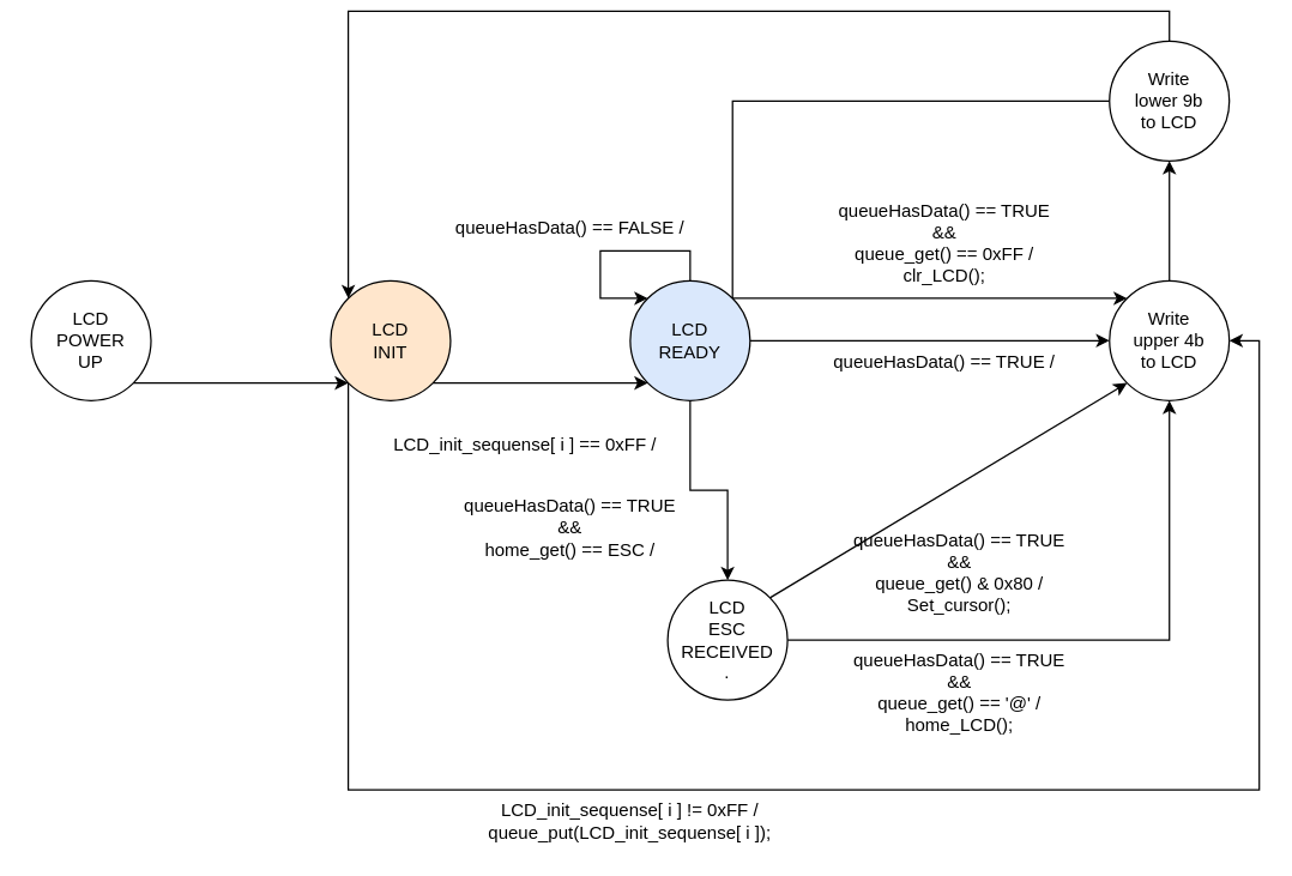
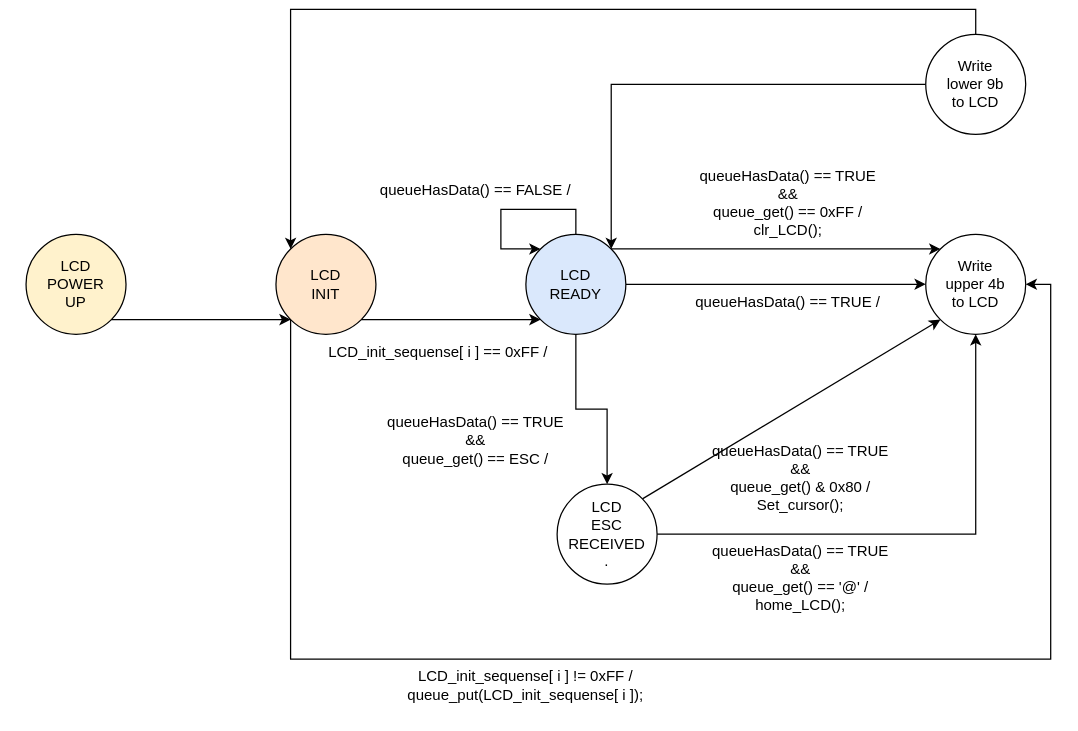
- <mxCell id="19" style="edgeStyle=orthogonalEdgeStyle;rounded=0;orthogonalLoop=1;jettySize=auto;html=1;exitX=0.5;exitY=0;exitDx=0;exitDy=0;entryX=0.5;entryY=1;entryDx=0;entryDy=0;" edge="1" parent="1" source="20" target="23"><mxGeometry relative="1" as="geometry" /></mxCell>
- <mxCell id="21" style="rounded=0;orthogonalLoop=1;jettySize=auto;html=1;exitX=0;exitY=0.5;exitDx=0;exitDy=0;entryX=1;entryY=0;entryDx=0;entryDy=0;edgeStyle=orthogonalEdgeStyle;endArrow=none;" edge="1" parent="1" source="23" target="5"><mxGeometry relative="1" as="geometry"><mxPoint x="510" y="150" as="targetPoint" /></mxGeometry></mxCell>
+ <mxCell id="21" style="rounded=0;orthogonalLoop=1;jettySize=auto;html=1;exitX=0;exitY=0.5;exitDx=0;exitDy=0;entryX=1;entryY=0;entryDx=0;entryDy=0;edgeStyle=orthogonalEdgeStyle;" edge="1" parent="1" source="23" target="5"><mxGeometry relative="1" as="geometry"><mxPoint x="510" y="150" as="targetPoint" /></mxGeometry></mxCell>
- <mxCell id="13" value="LCD&lt;br&gt;POWER&lt;br&gt;UP" style="ellipse;whiteSpace=wrap;html=1;aspect=fixed;" vertex="1" parent="1"><mxGeometry x="20" y="180" width="80" height="80" as="geometry" /></mxCell>
+ <mxCell id="13" value="LCD&lt;br&gt;POWER&lt;br&gt;UP" style="ellipse;whiteSpace=wrap;html=1;aspect=fixed;fillColor=#fff2cc;" vertex="1" parent="1"><mxGeometry x="20" y="180" width="80" height="80" as="geometry" /></mxCell>
- <mxCell id="17" value="LCD_init_sequense[ i ] == 0xFF /" style="text;html=1;strokeColor=none;fillColor=none;align=center;verticalAlign=middle;whiteSpace=wrap;rounded=0;" vertex="1" parent="1"><mxGeometry x="260" y="275" width="180" height="30" as="geometry" /></mxCell>
+ <mxCell id="17" value="LCD_init_sequense[ i ] == 0xFF /" style="text;html=1;strokeColor=none;fillColor=none;align=center;verticalAlign=middle;whiteSpace=wrap;rounded=0;" vertex="1" parent="1"><mxGeometry x="260" y="260" width="180" height="30" as="geometry" /></mxCell>
- <mxCell id="25" value="queueHasData() == TRUE&lt;br&gt;&amp;amp;&amp;amp;&lt;br&gt;home_get() == ESC /&lt;br&gt;" style="text;html=1;strokeColor=none;fillColor=none;align=center;verticalAlign=middle;whiteSpace=wrap;rounded=0;" vertex="1" parent="1"><mxGeometry x="300" y="330" width="160" height="30" as="geometry" /></mxCell>
+ <mxCell id="25" value="queueHasData() == TRUE&lt;br&gt;&amp;amp;&amp;amp;&lt;br&gt;queue_get() == ESC /&lt;br&gt;" style="text;html=1;strokeColor=none;fillColor=none;align=center;verticalAlign=middle;whiteSpace=wrap;rounded=0;" vertex="1" parent="1"><mxGeometry x="300" y="330" width="160" height="30" as="geometry" /></mxCell>
